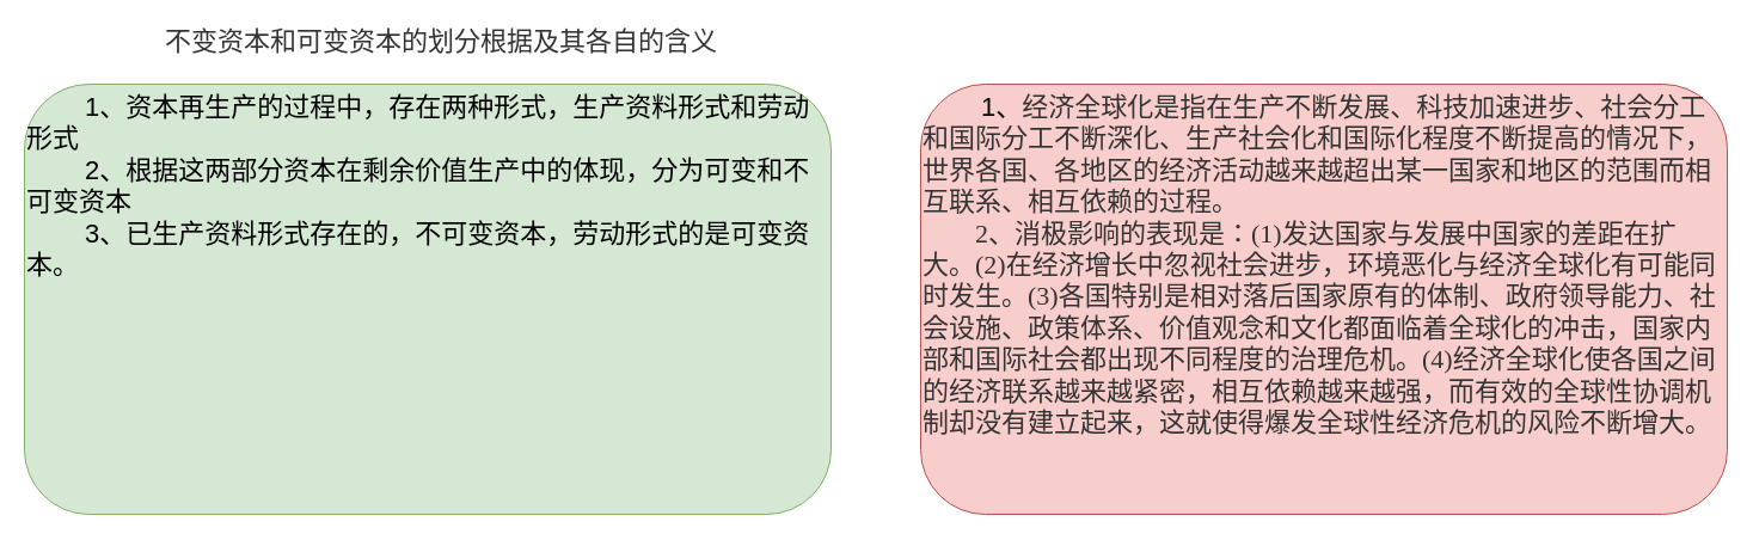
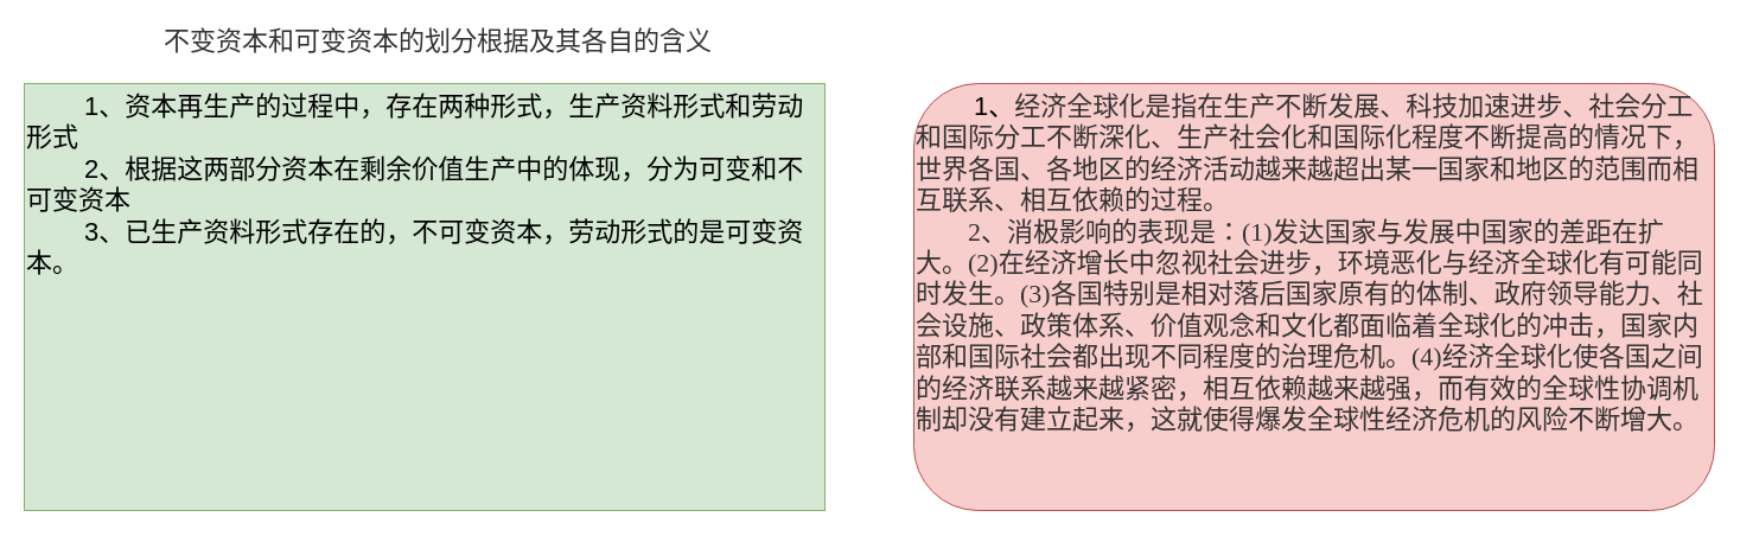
- <mxCell id="2" value="&lt;span style=&quot;white-space: pre; font-size: 22px;&quot;&gt;&#09;&lt;/span&gt;1、资本再生产的过程中，存在两种形式，生产资料形式和劳动形式&lt;div&gt;&lt;span style=&quot;white-space: pre;&quot;&gt;&#09;&lt;/span&gt;2、根据这两部分资本在剩余价值生产中的体现，分为可变和不可变资本&lt;br&gt;&lt;/div&gt;&lt;div&gt;&lt;span style=&quot;white-space: pre;&quot;&gt;&#09;&lt;/span&gt;3、已生产资料形式存在的，不可变资本，劳动形式的是可变资本。&lt;br&gt;&lt;/div&gt;" style="rounded=1;whiteSpace=wrap;html=1;fontSize=22;align=left;verticalAlign=top;fillColor=#d5e8d4;strokeColor=#82b366;" vertex="1" parent="1"><mxGeometry x="20" y="70" width="675" height="360" as="geometry" /></mxCell>
+ <mxCell id="2" value="&lt;span style=&quot;white-space: pre; font-size: 22px;&quot;&gt;&#09;&lt;/span&gt;1、资本再生产的过程中，存在两种形式，生产资料形式和劳动形式&lt;div&gt;&lt;span style=&quot;white-space: pre;&quot;&gt;&#09;&lt;/span&gt;2、根据这两部分资本在剩余价值生产中的体现，分为可变和不可变资本&lt;br&gt;&lt;/div&gt;&lt;div&gt;&lt;span style=&quot;white-space: pre;&quot;&gt;&#09;&lt;/span&gt;3、已生产资料形式存在的，不可变资本，劳动形式的是可变资本。&lt;br&gt;&lt;/div&gt;" style="whiteSpace=wrap;html=1;fontSize=22;align=left;verticalAlign=top;fillColor=#d5e8d4;strokeColor=#82b366;rounded=0;" vertex="1" parent="1"><mxGeometry x="20" y="70" width="675" height="360" as="geometry" /></mxCell>
